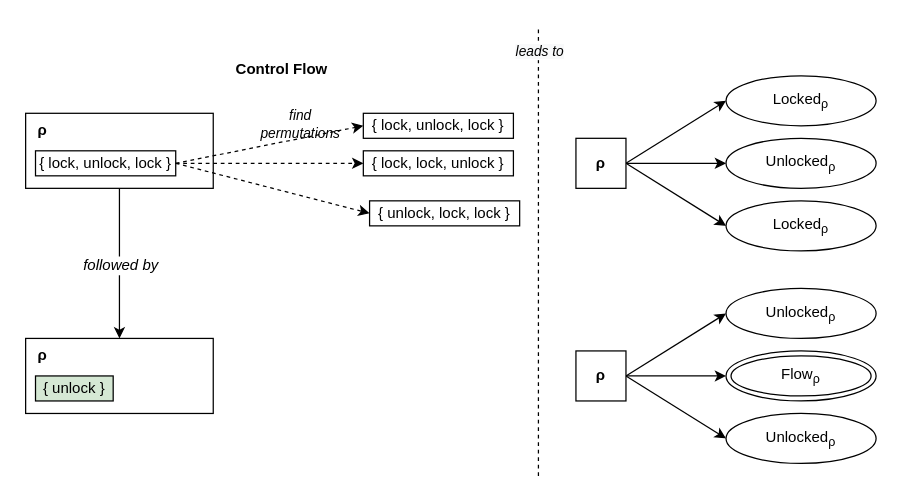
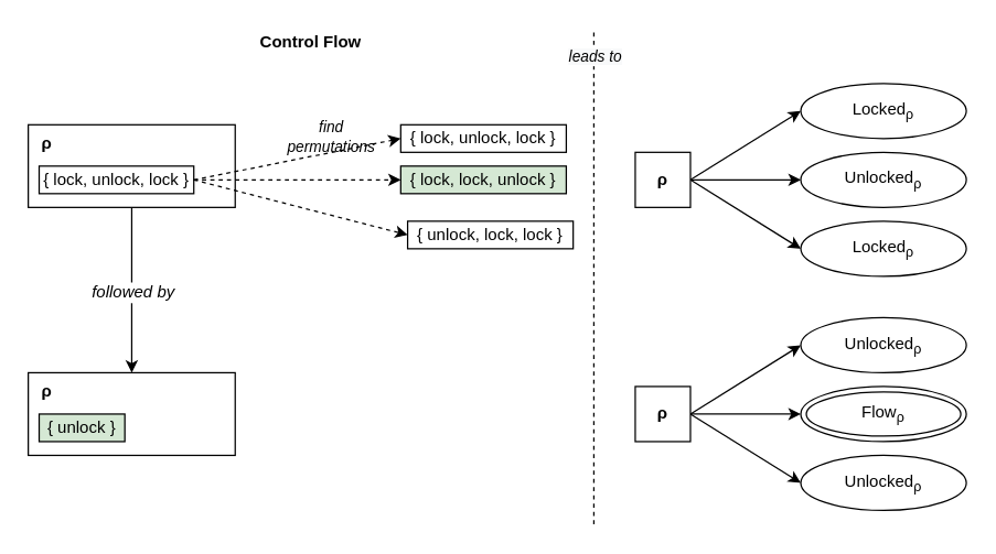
- <mxCell id="34" value="Control Flow" style="text;html=1;strokeColor=none;fillColor=none;align=center;verticalAlign=middle;whiteSpace=wrap;rounded=0;fontSize=12;fontStyle=1" parent="1" vertex="1"><mxGeometry x="180" y="45" width="90" height="20" as="geometry" /></mxCell>
+ <mxCell id="34" value="Control Flow" style="text;html=1;strokeColor=none;fillColor=none;align=center;verticalAlign=middle;whiteSpace=wrap;rounded=0;fontSize=12;fontStyle=1" parent="1" vertex="1"><mxGeometry x="180" y="20" width="90" height="20" as="geometry" /></mxCell>
- <mxCell id="19" value="&lt;span style=&quot;white-space: normal&quot;&gt;{ lock, lock, unlock }&lt;/span&gt;" style="rounded=0;whiteSpace=wrap;html=1;align=center;" parent="1" vertex="1"><mxGeometry x="290" y="120" width="120" height="20" as="geometry" /></mxCell>
+ <mxCell id="19" value="&lt;span style=&quot;white-space: normal&quot;&gt;{ lock, lock, unlock }&lt;/span&gt;" style="rounded=0;whiteSpace=wrap;html=1;align=center;fillColor=#d5e8d4;" parent="1" vertex="1"><mxGeometry x="290" y="120" width="120" height="20" as="geometry" /></mxCell>
